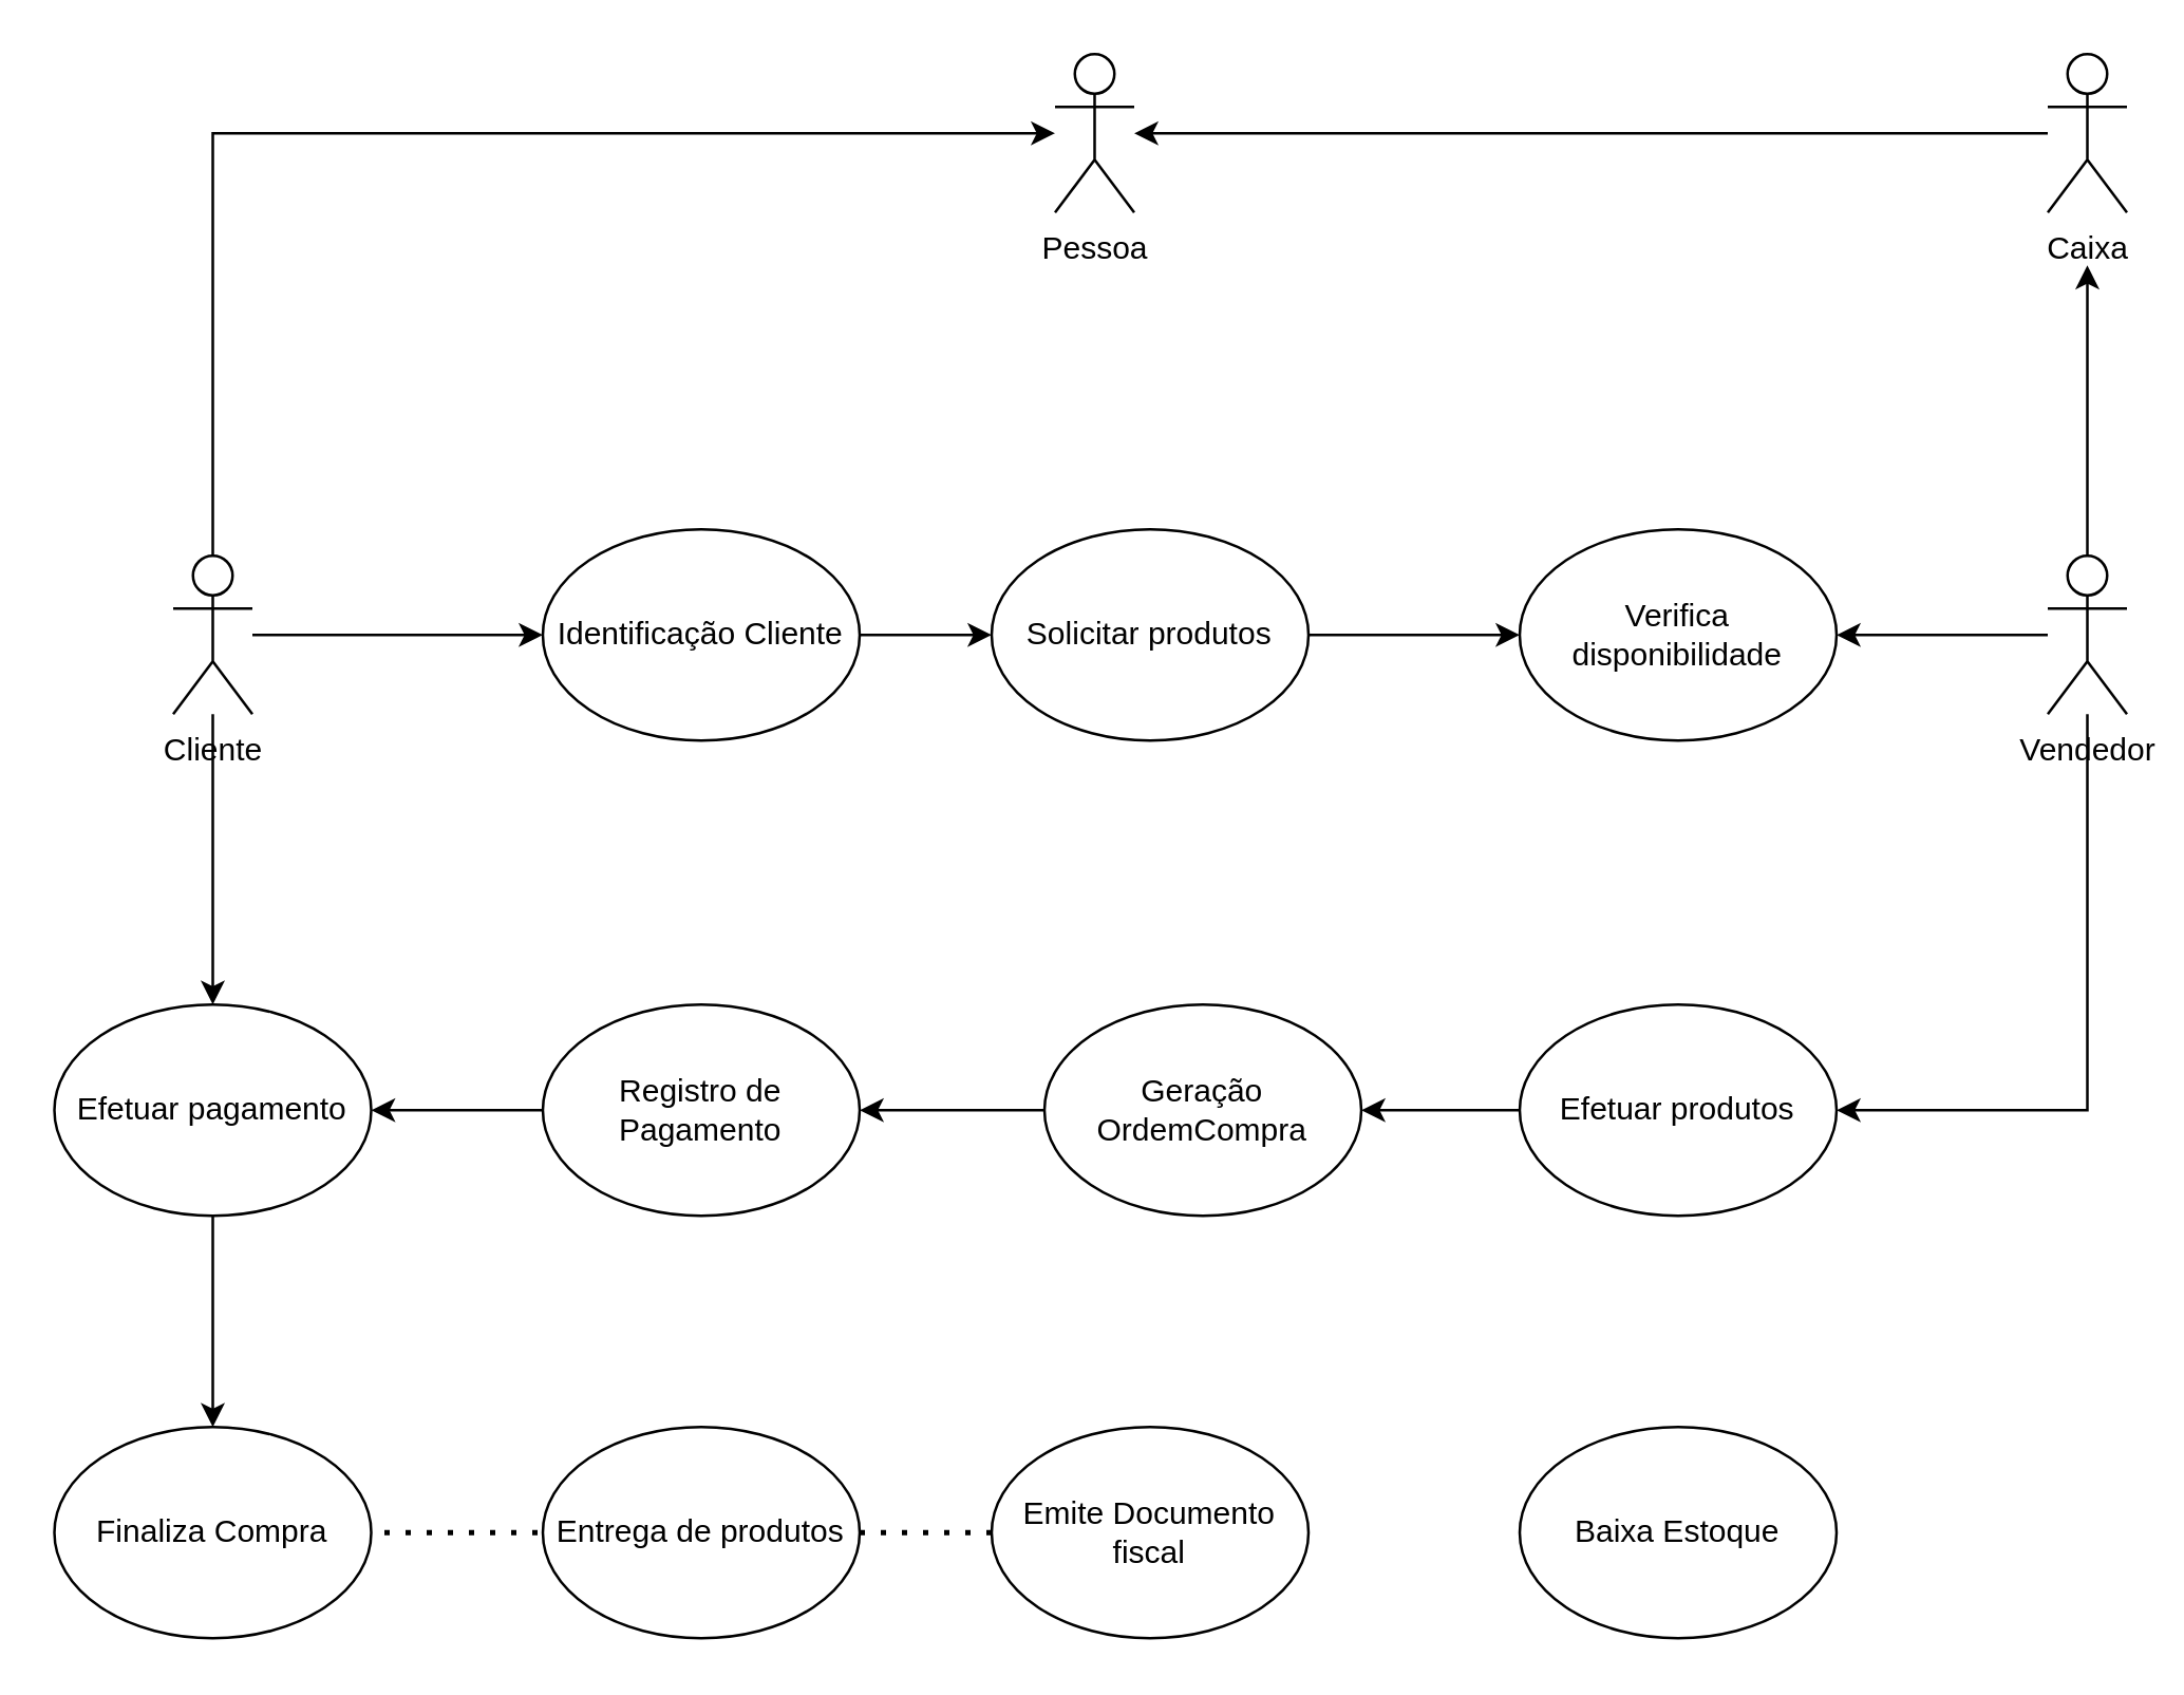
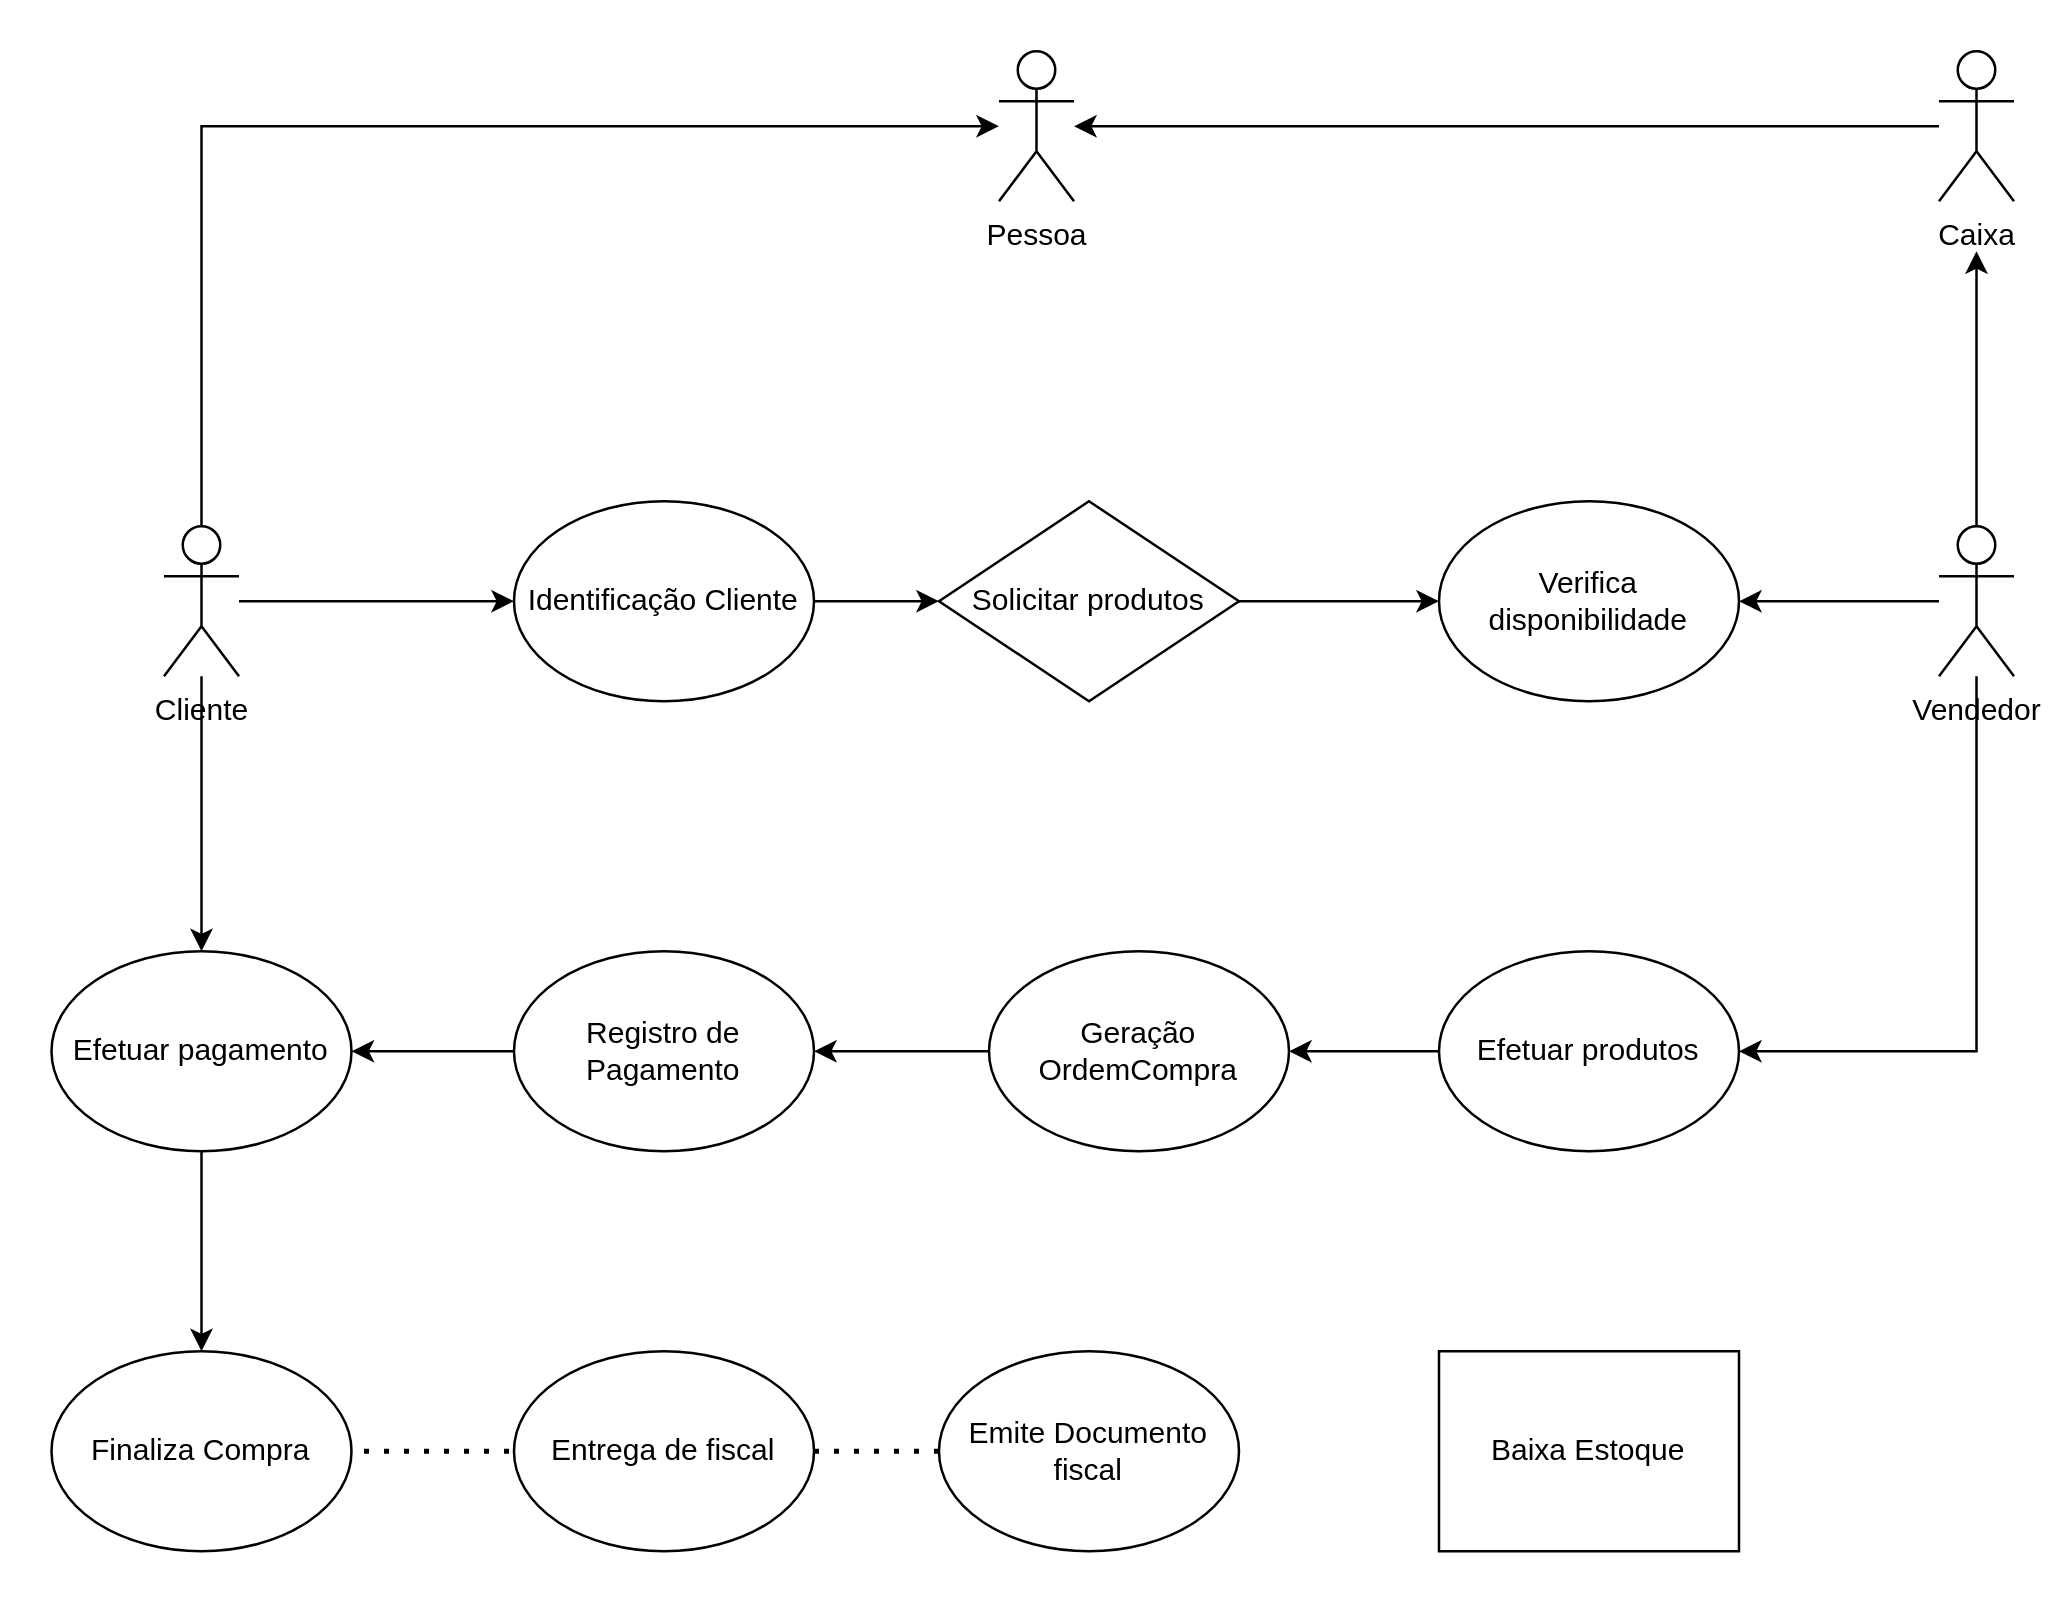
- <mxCell id="22" value="Solicitar produtos" style="ellipse;whiteSpace=wrap;html=1;" vertex="1" parent="1"><mxGeometry x="375" y="200" width="120" height="80" as="geometry" /></mxCell>
+ <mxCell id="22" value="Solicitar produtos" style="rhombus;whiteSpace=wrap;html=1;" vertex="1" parent="1"><mxGeometry x="375" y="200" width="120" height="80" as="geometry" /></mxCell>
- <mxCell id="29" value="Entrega de produtos" style="ellipse;whiteSpace=wrap;html=1;" vertex="1" parent="1"><mxGeometry x="205" y="540" width="120" height="80" as="geometry" /></mxCell>
+ <mxCell id="29" value="Entrega de fiscal" style="ellipse;whiteSpace=wrap;html=1;" vertex="1" parent="1"><mxGeometry x="205" y="540" width="120" height="80" as="geometry" /></mxCell>
- <mxCell id="27" value="Baixa Estoque" style="ellipse;whiteSpace=wrap;html=1;" vertex="1" parent="1"><mxGeometry x="575" y="540" width="120" height="80" as="geometry" /></mxCell>
+ <mxCell id="27" value="Baixa Estoque" style="whiteSpace=wrap;html=1;rounded=0;" vertex="1" parent="1"><mxGeometry x="575" y="540" width="120" height="80" as="geometry" /></mxCell>
